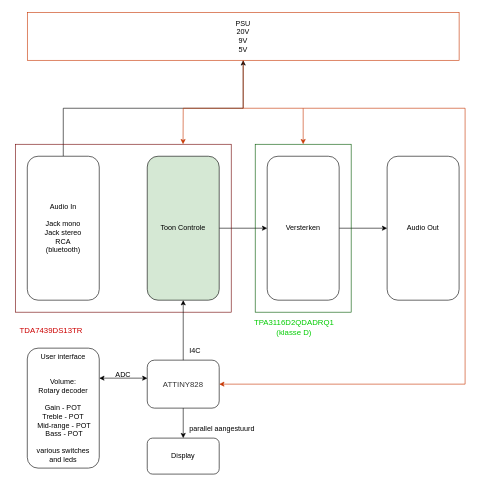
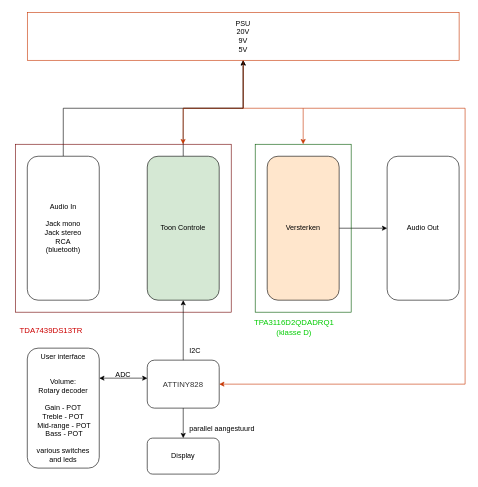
- <mxCell id="5" value="" style="edgeStyle=orthogonalEdgeStyle;rounded=0;orthogonalLoop=1;jettySize=auto;html=1;" parent="1" source="6" target="8" edge="1"><mxGeometry relative="1" as="geometry" /></mxCell>
+ <mxCell id="5" value="" style="edgeStyle=orthogonalEdgeStyle;rounded=0;orthogonalLoop=1;jettySize=auto;html=1;" parent="1" source="6" target="2" edge="1"><mxGeometry relative="1" as="geometry" /></mxCell>
- <mxCell id="8" value="Versterken" style="rounded=1;whiteSpace=wrap;html=1;" parent="1" vertex="1"><mxGeometry x="445" y="260" width="120" height="240" as="geometry" /></mxCell>
+ <mxCell id="8" value="Versterken" style="rounded=1;whiteSpace=wrap;html=1;fillColor=#ffe6cc;" parent="1" vertex="1"><mxGeometry x="445" y="260" width="120" height="240" as="geometry" /></mxCell>
- <mxCell id="19" value="I4C" style="text;html=1;strokeColor=none;fillColor=none;align=center;verticalAlign=middle;whiteSpace=wrap;rounded=0;fontColor=#000000;" parent="1" vertex="1"><mxGeometry x="295" y="570" width="60" height="30" as="geometry" /></mxCell>
+ <mxCell id="19" value="I2C" style="text;html=1;strokeColor=none;fillColor=none;align=center;verticalAlign=middle;whiteSpace=wrap;rounded=0;fontColor=#000000;" parent="1" vertex="1"><mxGeometry x="295" y="570" width="60" height="30" as="geometry" /></mxCell>
